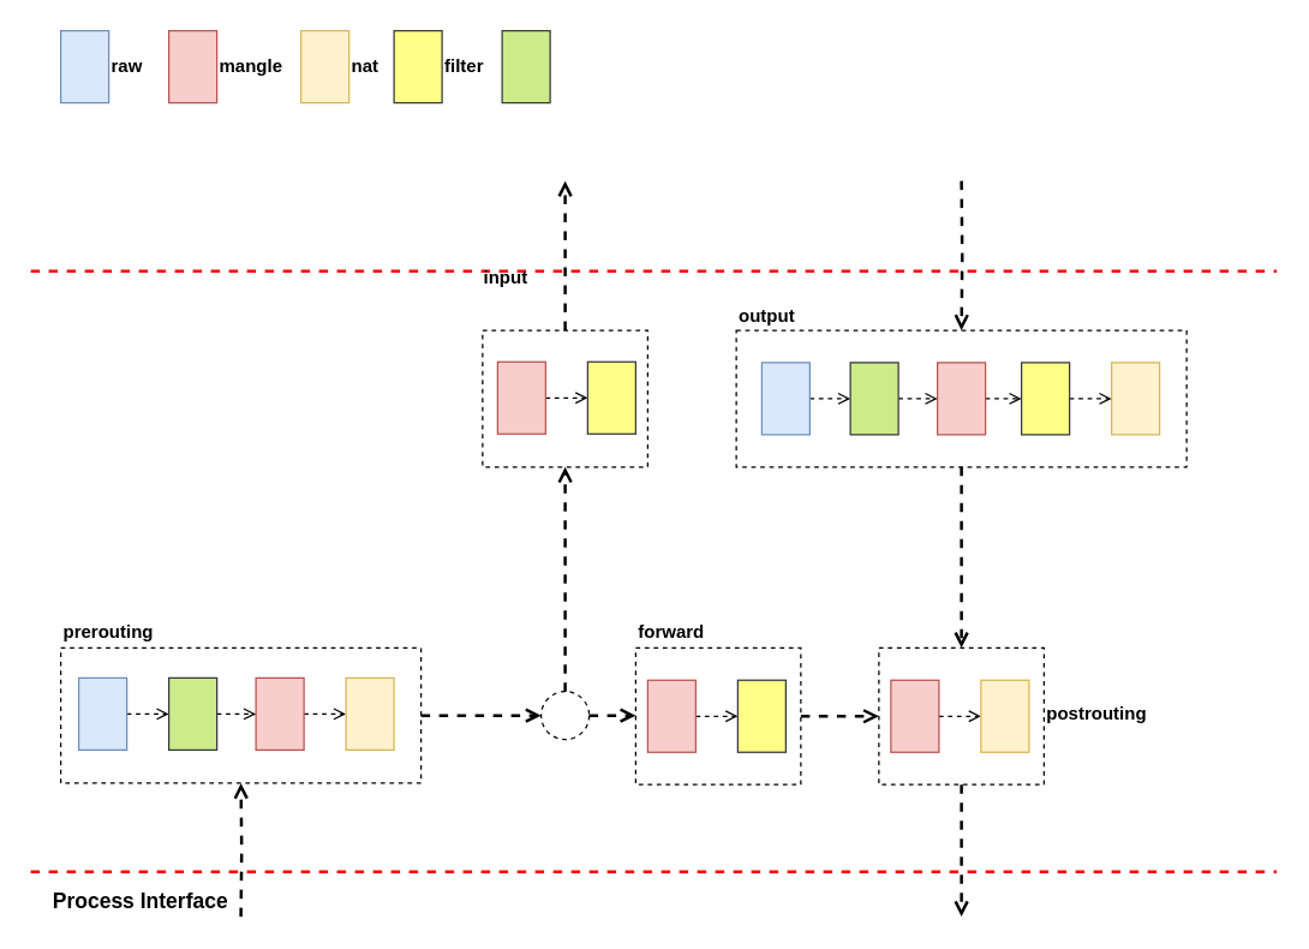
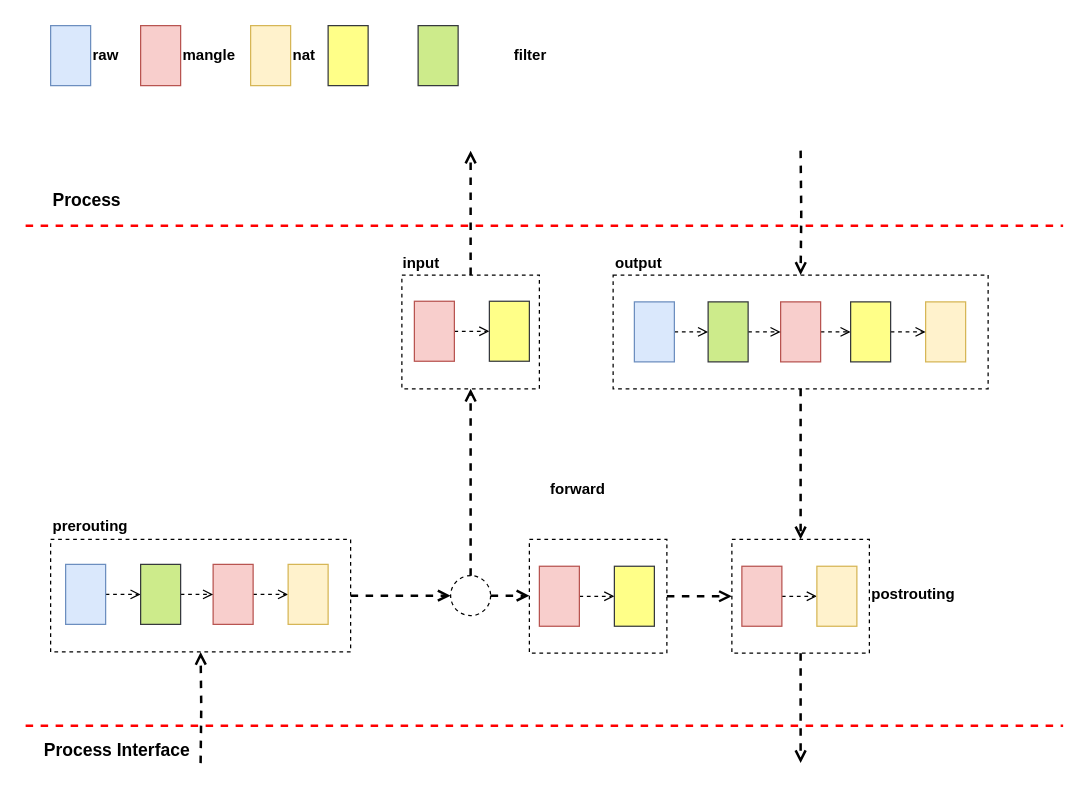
- <mxCell id="12" value="filter" style="text;html=1;align=left;verticalAlign=middle;resizable=0;points=[];autosize=1;fontSize=12;fontColor=#000000;fontStyle=1" parent="1" vertex="1"><mxGeometry x="294" y="34" width="40" height="20" as="geometry" /></mxCell>
+ <mxCell id="12" value="filter" style="text;html=1;align=left;verticalAlign=middle;resizable=0;points=[];autosize=1;fontSize=12;fontColor=#000000;fontStyle=1" parent="1" vertex="1"><mxGeometry x="409" y="34" width="40" height="20" as="geometry" /></mxCell>
+ <mxCell id="53" value="Process" style="text;html=1;align=left;verticalAlign=middle;resizable=0;points=[];autosize=1;fontSize=14;fontColor=#000000;fontStyle=1" parent="1" vertex="1"><mxGeometry x="40" y="150" width="70" height="20" as="geometry" /></mxCell>
- <mxCell id="57" value="input" style="text;html=1;align=left;verticalAlign=middle;resizable=0;points=[];autosize=1;fontSize=12;fontColor=#000000;fontStyle=1" parent="1" vertex="1"><mxGeometry x="320" y="174.5" width="40" height="20" as="geometry" /></mxCell>
+ <mxCell id="57" value="input" style="text;html=1;align=left;verticalAlign=middle;resizable=0;points=[];autosize=1;fontSize=12;fontColor=#000000;fontStyle=1" parent="1" vertex="1"><mxGeometry x="320" y="199.5" width="40" height="20" as="geometry" /></mxCell>
- <mxCell id="56" value="forward" style="text;html=1;align=left;verticalAlign=middle;resizable=0;points=[];autosize=1;fontSize=12;fontColor=#000000;fontStyle=1" parent="1" vertex="1"><mxGeometry x="423" y="411" width="60" height="20" as="geometry" /></mxCell>
+ <mxCell id="56" value="forward" style="text;html=1;align=left;verticalAlign=middle;resizable=0;points=[];autosize=1;fontSize=12;fontColor=#000000;fontStyle=1" parent="1" vertex="1"><mxGeometry x="438" y="381" width="60" height="20" as="geometry" /></mxCell>
